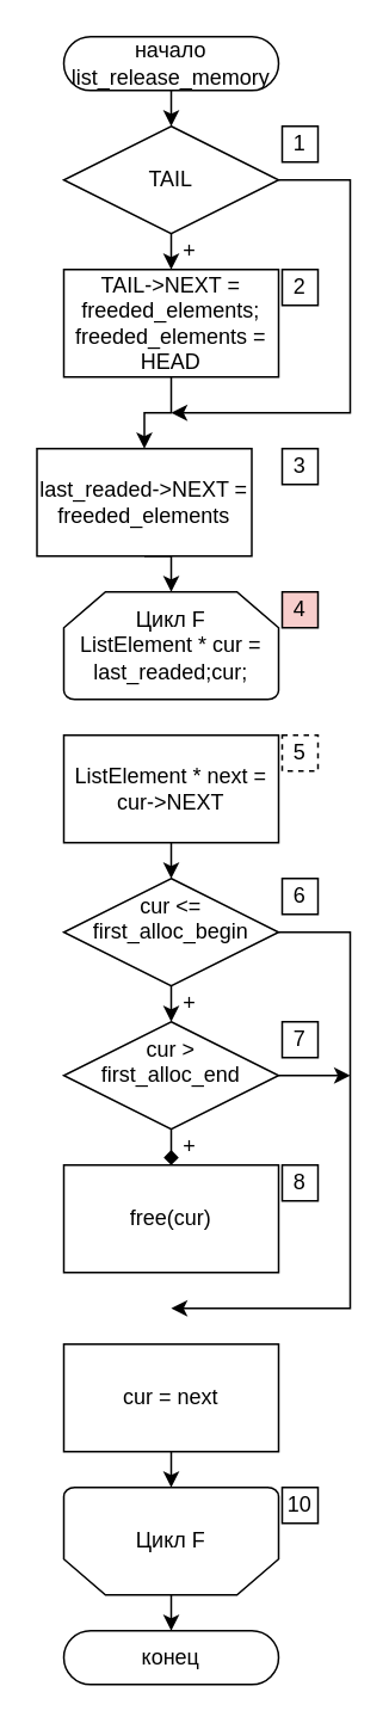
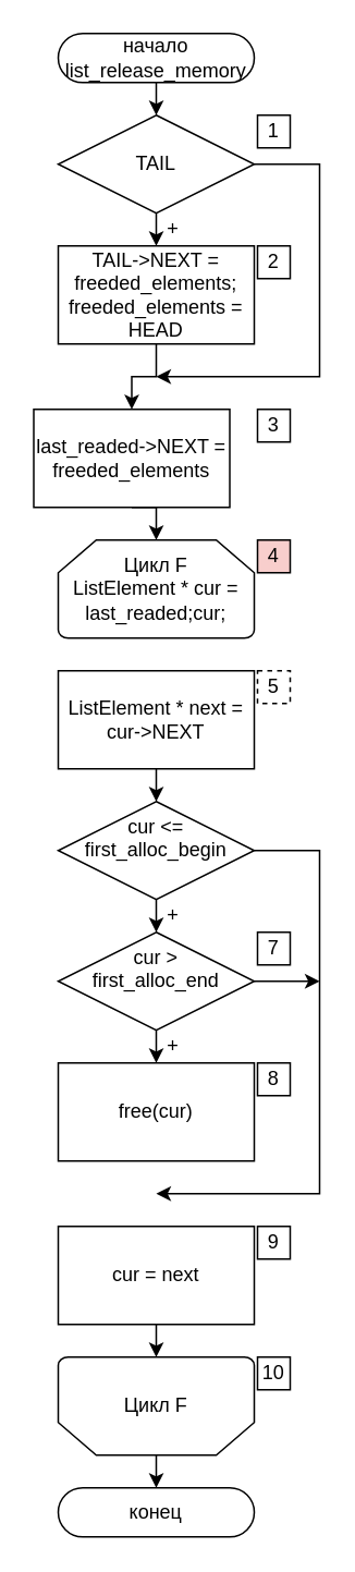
- <mxCell id="33" value="6" style="whiteSpace=wrap;html=1;aspect=fixed;" parent="1" vertex="1"><mxGeometry x="157" y="490" width="20" height="20" as="geometry" /></mxCell>
- <mxCell id="23" style="edgeStyle=orthogonalEdgeStyle;rounded=0;orthogonalLoop=1;jettySize=auto;html=1;exitX=0.5;exitY=1;exitDx=0;exitDy=0;entryX=0.5;entryY=0;entryDx=0;entryDy=0;endArrow=diamond;" parent="1" source="25" target="11" edge="1"><mxGeometry relative="1" as="geometry"><mxPoint x="95" y="640" as="sourcePoint" /></mxGeometry></mxCell>
+ <mxCell id="23" style="edgeStyle=orthogonalEdgeStyle;rounded=0;orthogonalLoop=1;jettySize=auto;html=1;exitX=0.5;exitY=1;exitDx=0;exitDy=0;entryX=0.5;entryY=0;entryDx=0;entryDy=0;" parent="1" source="25" target="11" edge="1"><mxGeometry relative="1" as="geometry"><mxPoint x="95" y="640" as="sourcePoint" /></mxGeometry></mxCell>
+ <mxCell id="36" value="9" style="whiteSpace=wrap;html=1;aspect=fixed;" parent="1" vertex="1"><mxGeometry x="157" y="750" width="20" height="20" as="geometry" /></mxCell>
